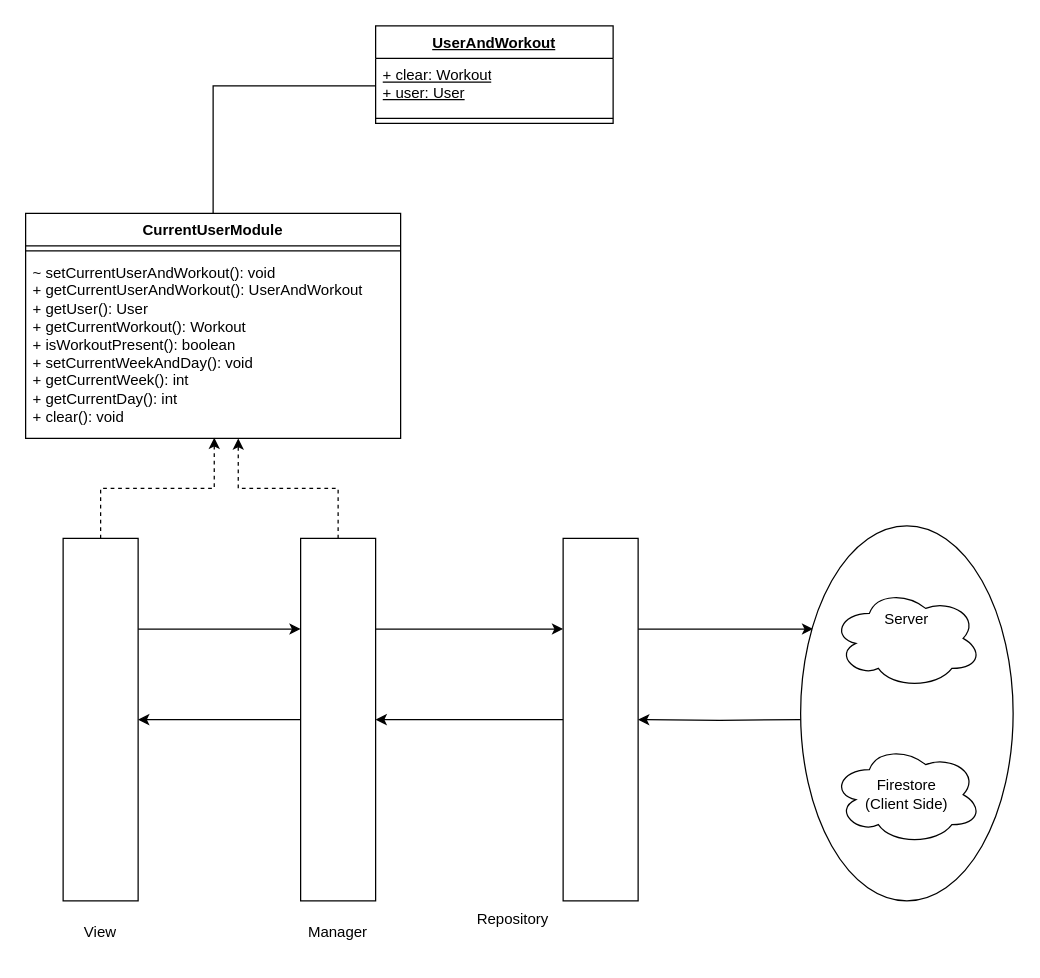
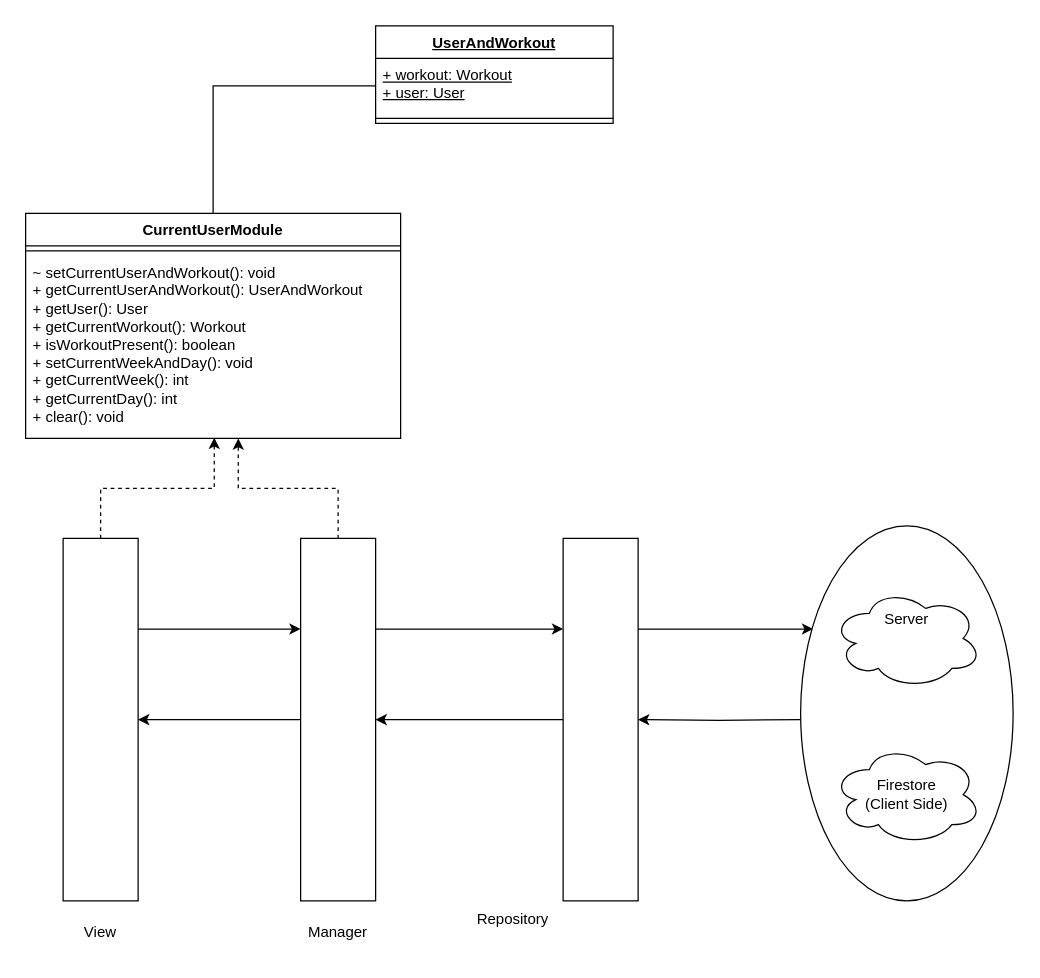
- <mxCell id="13" value="&lt;div&gt;&lt;u&gt;+ clear: Workout&lt;/u&gt;&lt;/div&gt;&lt;div&gt;&lt;u&gt;+ user: User&lt;/u&gt;&lt;br&gt;&lt;/div&gt;" style="text;strokeColor=none;fillColor=none;align=left;verticalAlign=top;spacingLeft=4;spacingRight=4;overflow=hidden;rotatable=0;points=[[0,0.5],[1,0.5]];portConstraint=eastwest;whiteSpace=wrap;html=1;" parent="12" vertex="1"><mxGeometry y="26" width="190" height="44" as="geometry" /></mxCell>
+ <mxCell id="13" value="&lt;div&gt;&lt;u&gt;+ workout: Workout&lt;/u&gt;&lt;/div&gt;&lt;div&gt;&lt;u&gt;+ user: User&lt;/u&gt;&lt;br&gt;&lt;/div&gt;" style="text;strokeColor=none;fillColor=none;align=left;verticalAlign=top;spacingLeft=4;spacingRight=4;overflow=hidden;rotatable=0;points=[[0,0.5],[1,0.5]];portConstraint=eastwest;whiteSpace=wrap;html=1;" parent="12" vertex="1"><mxGeometry y="26" width="190" height="44" as="geometry" /></mxCell>
